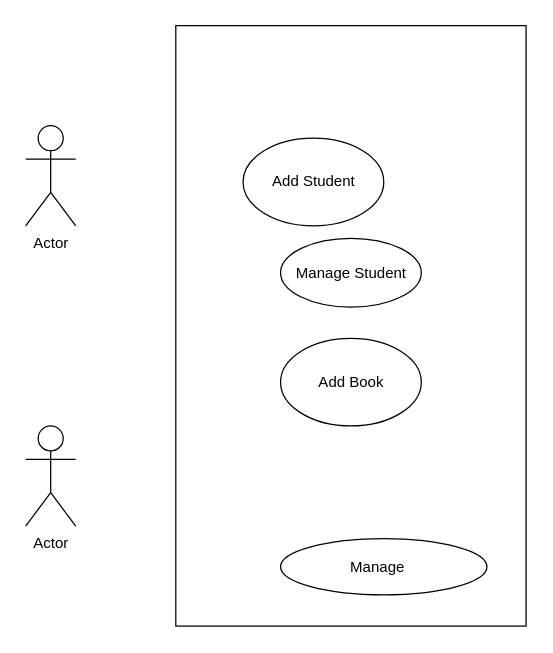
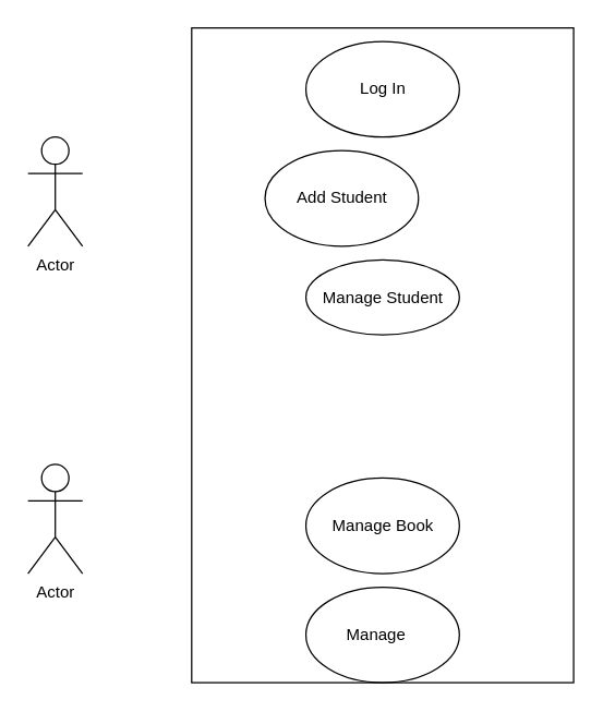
+ <mxCell id="5" value="Log In" style="ellipse;whiteSpace=wrap;html=1;fillColor=none;" vertex="1" parent="1"><mxGeometry x="223.75" y="30" width="112.5" height="70" as="geometry" /></mxCell>
- <mxCell id="8" value="Add Book" style="ellipse;whiteSpace=wrap;html=1;fillColor=none;" vertex="1" parent="1"><mxGeometry x="223.75" y="270" width="112.5" height="70" as="geometry" /></mxCell>
+ <mxCell id="9" value="Manage Book" style="ellipse;whiteSpace=wrap;html=1;fillColor=none;" vertex="1" parent="1"><mxGeometry x="223.75" y="350" width="112.5" height="70" as="geometry" /></mxCell>
- <mxCell id="10" value="Manage&lt;span style=&quot;white-space: pre;&quot;&gt;&#09;&lt;/span&gt;" style="ellipse;whiteSpace=wrap;html=1;fillColor=none;" vertex="1" parent="1"><mxGeometry x="223.75" y="430" width="165" height="45" as="geometry" /></mxCell>
+ <mxCell id="10" value="Manage&lt;span style=&quot;white-space: pre;&quot;&gt;&#09;&lt;/span&gt;" style="ellipse;whiteSpace=wrap;html=1;fillColor=none;" vertex="1" parent="1"><mxGeometry x="223.75" y="430" width="112.5" height="70" as="geometry" /></mxCell>
